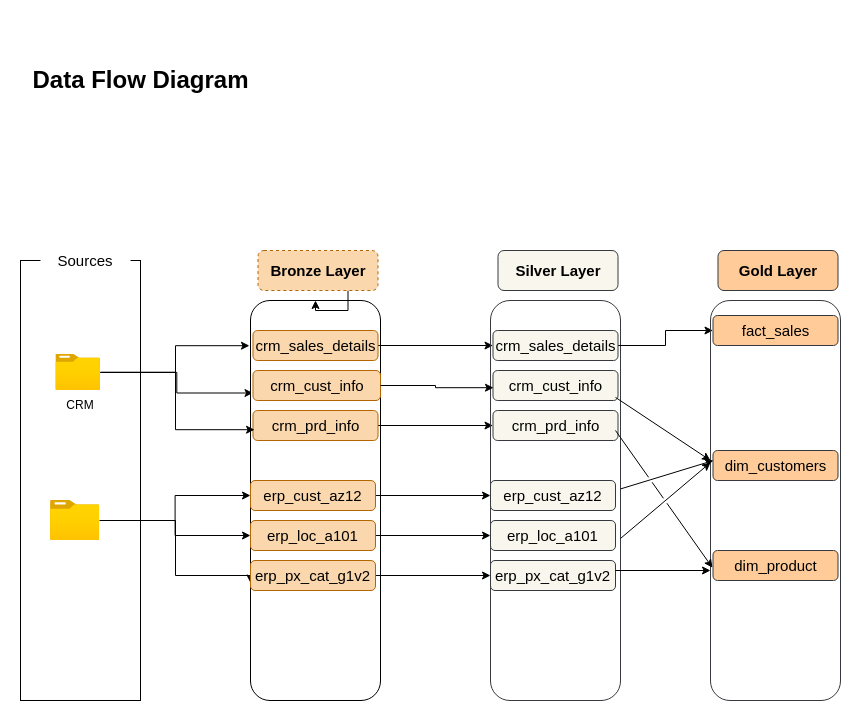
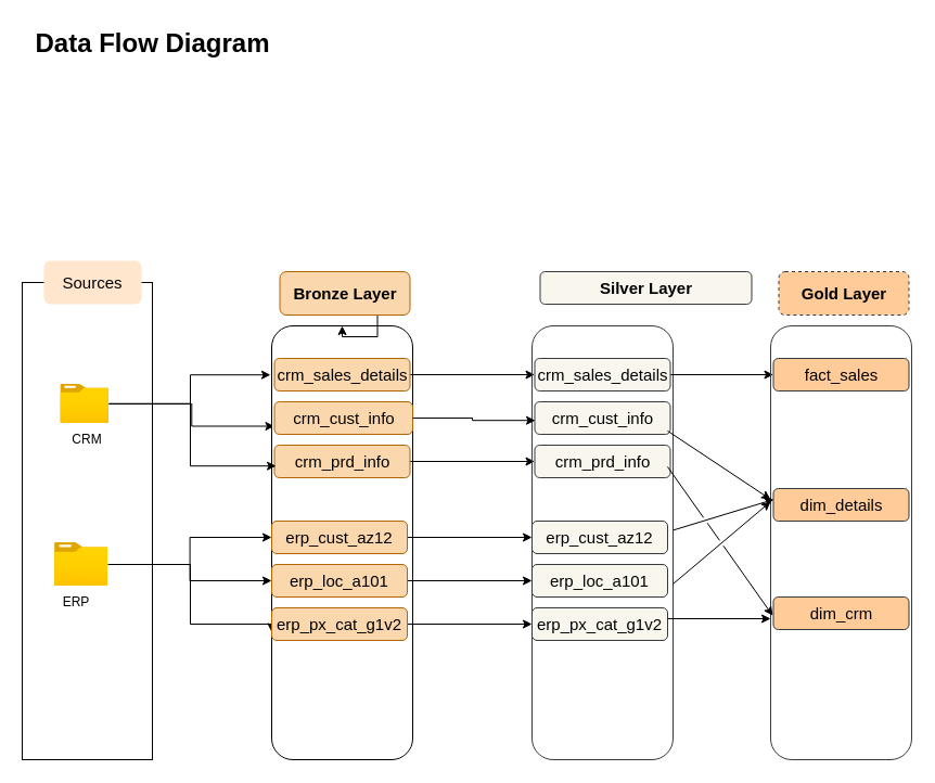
- <mxCell id="2" value="&lt;font style=&quot;font-size: 24px;&quot;&gt;&lt;b&gt;Data Flow Diagram&lt;/b&gt;&lt;/font&gt;" style="text;html=1;align=center;verticalAlign=middle;resizable=0;points=[];autosize=1;strokeColor=none;fillColor=none;" parent="1" vertex="1"><mxGeometry x="20" y="60" width="240" height="40" as="geometry" /></mxCell>
+ <mxCell id="2" value="&lt;font style=&quot;font-size: 24px;&quot;&gt;&lt;b&gt;Data Flow Diagram&lt;/b&gt;&lt;/font&gt;" style="text;html=1;align=center;verticalAlign=middle;resizable=0;points=[];autosize=1;strokeColor=none;fillColor=none;" parent="1" vertex="1"><mxGeometry x="20" y="20" width="240" height="40" as="geometry" /></mxCell>
- <mxCell id="4" value="&lt;font style=&quot;font-size: 15px;&quot;&gt;Sources&lt;/font&gt;" style="rounded=1;whiteSpace=wrap;html=1;strokeColor=none;" parent="1" vertex="1"><mxGeometry x="40" y="240" width="90" height="40" as="geometry" /></mxCell>
+ <mxCell id="4" value="&lt;font style=&quot;font-size: 15px;&quot;&gt;Sources&lt;/font&gt;" style="rounded=1;whiteSpace=wrap;html=1;strokeColor=none;fillColor=#ffe6cc;" parent="1" vertex="1"><mxGeometry x="40" y="240" width="90" height="40" as="geometry" /></mxCell>
- <mxCell id="15" value="&lt;font style=&quot;color: rgb(0, 0, 0); font-size: 15px;&quot;&gt;&lt;b&gt;Bronze Layer&lt;/b&gt;&lt;/font&gt;" style="rounded=1;whiteSpace=wrap;html=1;fillColor=#fad7ac;strokeColor=#b46504;dashed=1;" parent="1" vertex="1"><mxGeometry x="257.5" y="250" width="120" height="40" as="geometry" /></mxCell>
+ <mxCell id="15" value="&lt;font style=&quot;color: rgb(0, 0, 0); font-size: 15px;&quot;&gt;&lt;b&gt;Bronze Layer&lt;/b&gt;&lt;/font&gt;" style="rounded=1;whiteSpace=wrap;html=1;fillColor=#fad7ac;strokeColor=#b46504;" parent="1" vertex="1"><mxGeometry x="257.5" y="250" width="120" height="40" as="geometry" /></mxCell>
- <mxCell id="30" value="&lt;font style=&quot;color: rgb(0, 0, 0); font-size: 15px;&quot;&gt;&lt;b&gt;Silver Layer&lt;/b&gt;&lt;/font&gt;" style="rounded=1;whiteSpace=wrap;html=1;fillColor=#f9f7ed;strokeColor=#36393d;" parent="1" vertex="1"><mxGeometry x="497.5" y="250" width="120" height="40" as="geometry" /></mxCell>
+ <mxCell id="30" value="&lt;font style=&quot;color: rgb(0, 0, 0); font-size: 15px;&quot;&gt;&lt;b&gt;Silver Layer&lt;/b&gt;&lt;/font&gt;" style="rounded=1;whiteSpace=wrap;html=1;fillColor=#f9f7ed;strokeColor=#36393d;" parent="1" vertex="1"><mxGeometry x="497.5" y="250" width="195" height="30" as="geometry" /></mxCell>
- <mxCell id="40" value="&lt;font style=&quot;color: rgb(0, 0, 0); font-size: 15px;&quot;&gt;&lt;b&gt;Gold Layer&lt;/b&gt;&lt;/font&gt;" style="rounded=1;whiteSpace=wrap;html=1;fillColor=#ffcc99;strokeColor=#36393d;" vertex="1" parent="1"><mxGeometry x="717.5" y="250" width="120" height="40" as="geometry" /></mxCell>
+ <mxCell id="40" value="&lt;font style=&quot;color: rgb(0, 0, 0); font-size: 15px;&quot;&gt;&lt;b&gt;Gold Layer&lt;/b&gt;&lt;/font&gt;" style="rounded=1;whiteSpace=wrap;html=1;fillColor=#ffcc99;strokeColor=#36393d;dashed=1;" vertex="1" parent="1"><mxGeometry x="717.5" y="250" width="120" height="40" as="geometry" /></mxCell>
- <mxCell id="41" value="&lt;font color=&quot;#000000&quot;&gt;&lt;span style=&quot;font-size: 15px;&quot;&gt;fact_sales&lt;/span&gt;&lt;/font&gt;" style="rounded=1;whiteSpace=wrap;html=1;fillColor=#ffcc99;strokeColor=#36393d;" vertex="1" parent="1"><mxGeometry x="712.5" y="315" width="125" height="30" as="geometry" /></mxCell>
+ <mxCell id="41" value="&lt;font color=&quot;#000000&quot;&gt;&lt;span style=&quot;font-size: 15px;&quot;&gt;fact_sales&lt;/span&gt;&lt;/font&gt;" style="rounded=1;whiteSpace=wrap;html=1;fillColor=#ffcc99;strokeColor=#36393d;" vertex="1" parent="1"><mxGeometry x="712.5" y="330" width="125" height="30" as="geometry" /></mxCell>
- <mxCell id="43" value="&lt;font color=&quot;#000000&quot;&gt;&lt;span style=&quot;font-size: 15px;&quot;&gt;dim_customers&lt;/span&gt;&lt;/font&gt;" style="rounded=1;whiteSpace=wrap;html=1;fillColor=#ffcc99;strokeColor=#36393d;" vertex="1" parent="1"><mxGeometry x="712.5" y="450" width="125" height="30" as="geometry" /></mxCell>
+ <mxCell id="43" value="&lt;font color=&quot;#000000&quot;&gt;&lt;span style=&quot;font-size: 15px;&quot;&gt;dim_details&lt;/span&gt;&lt;/font&gt;" style="rounded=1;whiteSpace=wrap;html=1;fillColor=#ffcc99;strokeColor=#36393d;" vertex="1" parent="1"><mxGeometry x="712.5" y="450" width="125" height="30" as="geometry" /></mxCell>
+ <mxCell id="12" value="ERP" style="text;html=1;align=center;verticalAlign=middle;whiteSpace=wrap;rounded=0;" parent="1" vertex="1"><mxGeometry x="40" y="540" width="60" height="30" as="geometry" /></mxCell>
- <mxCell id="42" value="&lt;font color=&quot;#000000&quot;&gt;&lt;span style=&quot;font-size: 15px;&quot;&gt;dim_product&lt;/span&gt;&lt;/font&gt;" style="rounded=1;whiteSpace=wrap;html=1;fillColor=#ffcc99;strokeColor=#36393d;" vertex="1" parent="1"><mxGeometry x="712.5" y="550" width="125" height="30" as="geometry" /></mxCell>
+ <mxCell id="42" value="&lt;font color=&quot;#000000&quot;&gt;&lt;span style=&quot;font-size: 15px;&quot;&gt;dim_crm&lt;/span&gt;&lt;/font&gt;" style="rounded=1;whiteSpace=wrap;html=1;fillColor=#ffcc99;strokeColor=#36393d;" vertex="1" parent="1"><mxGeometry x="712.5" y="550" width="125" height="30" as="geometry" /></mxCell>
